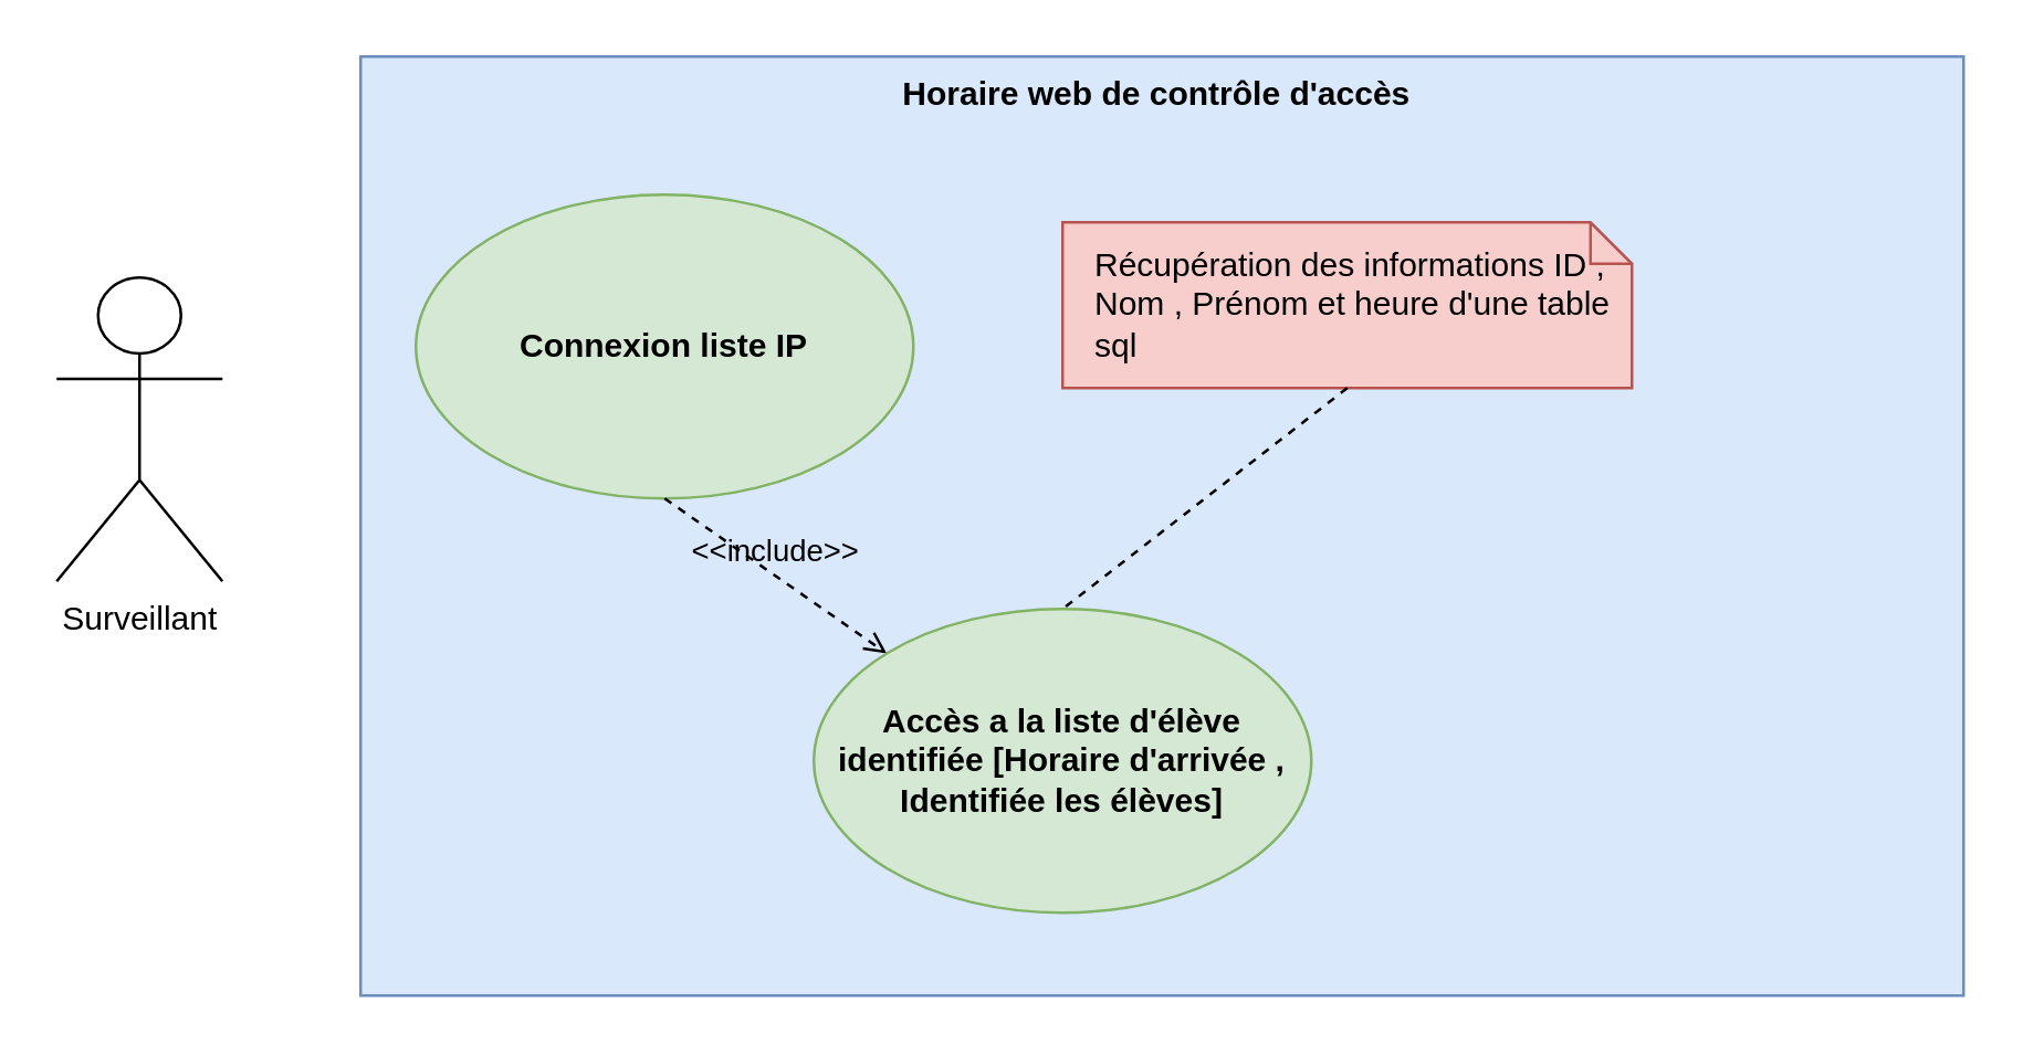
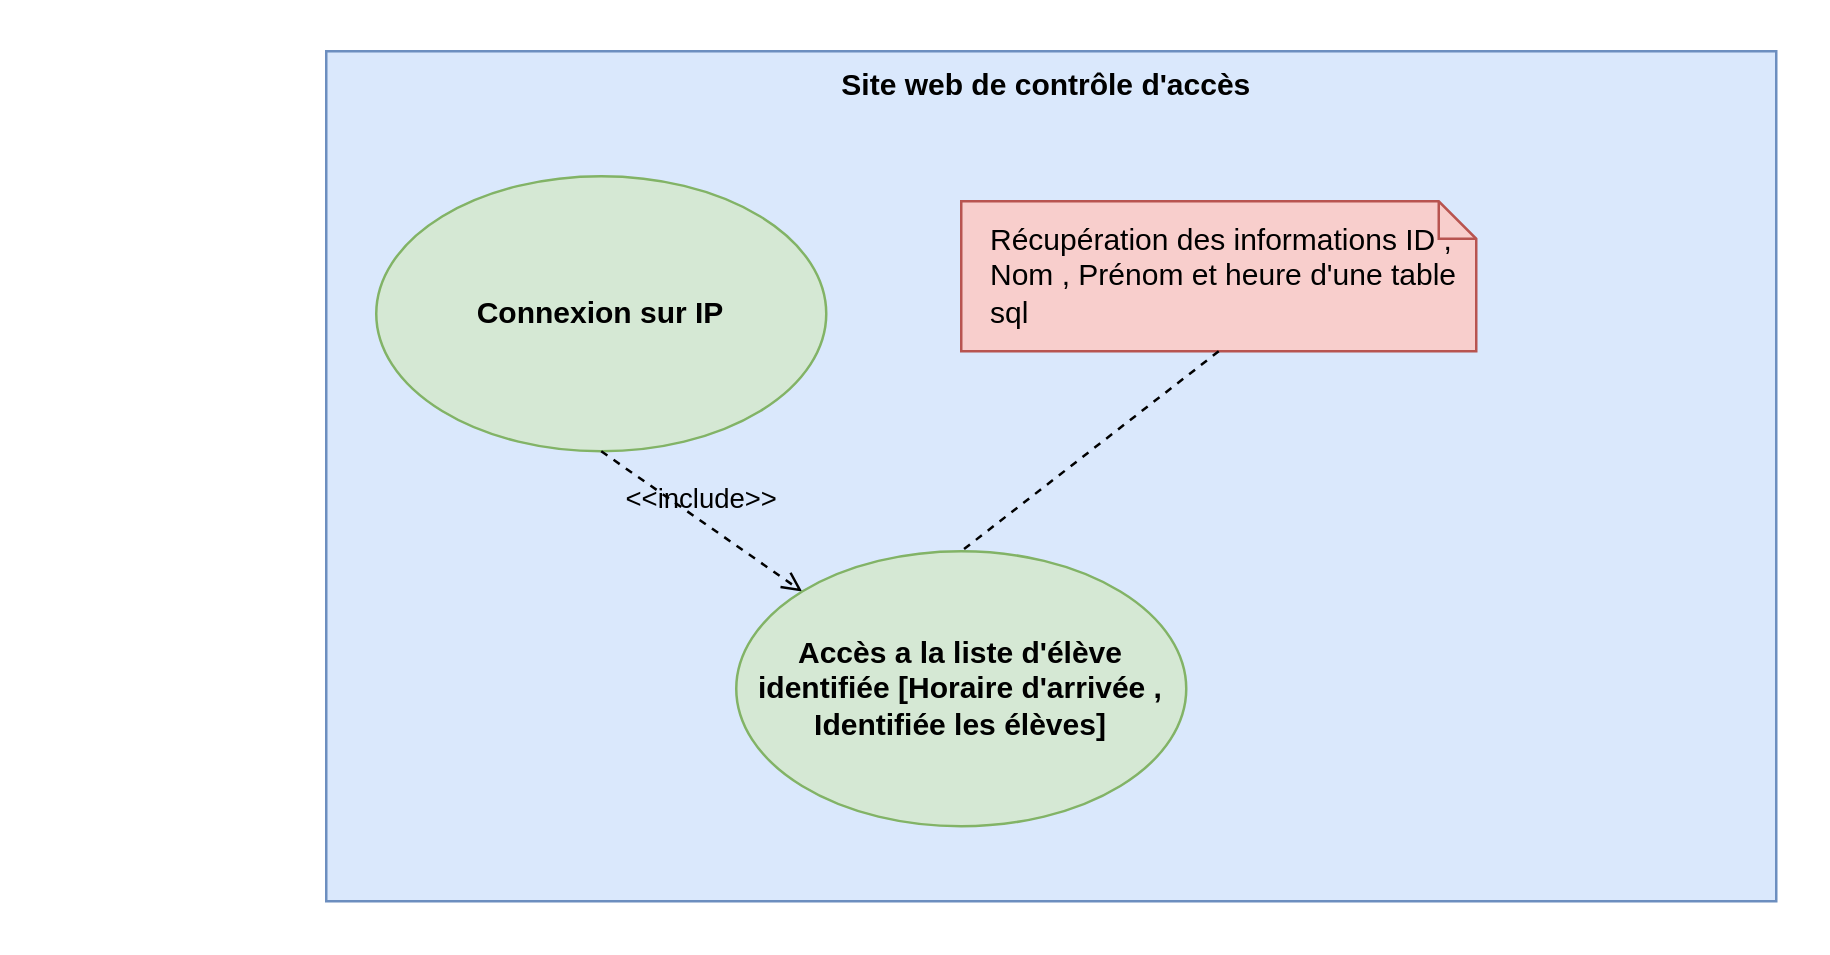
- <mxCell id="2" value="Horaire web de contrôle d'accès&amp;nbsp;" style="shape=rect;html=1;verticalAlign=top;fontStyle=1;whiteSpace=wrap;align=center;fillColor=#dae8fc;strokeColor=#6c8ebf;" parent="1" vertex="1"><mxGeometry x="130" y="20" width="580" height="340" as="geometry" /></mxCell>
+ <mxCell id="2" value="Site web de contrôle d'accès&amp;nbsp;" style="shape=rect;html=1;verticalAlign=top;fontStyle=1;whiteSpace=wrap;align=center;fillColor=#dae8fc;strokeColor=#6c8ebf;" parent="1" vertex="1"><mxGeometry x="130" y="20" width="580" height="340" as="geometry" /></mxCell>
- <mxCell id="4" value="Connexion liste IP" style="shape=ellipse;html=1;strokeWidth=1;fontStyle=1;whiteSpace=wrap;align=center;perimeter=ellipsePerimeter;fillColor=#d5e8d4;strokeColor=#82b366;" parent="1" vertex="1"><mxGeometry x="150" y="70" width="180" height="110" as="geometry" /></mxCell>
+ <mxCell id="4" value="Connexion sur IP" style="shape=ellipse;html=1;strokeWidth=1;fontStyle=1;whiteSpace=wrap;align=center;perimeter=ellipsePerimeter;fillColor=#d5e8d4;strokeColor=#82b366;" parent="1" vertex="1"><mxGeometry x="150" y="70" width="180" height="110" as="geometry" /></mxCell>
- <mxCell id="3" value="Surveillant" style="shape=umlActor;html=1;verticalLabelPosition=bottom;verticalAlign=top;align=center;" parent="1" vertex="1"><mxGeometry x="20" y="100" width="60" height="110" as="geometry" /></mxCell>
